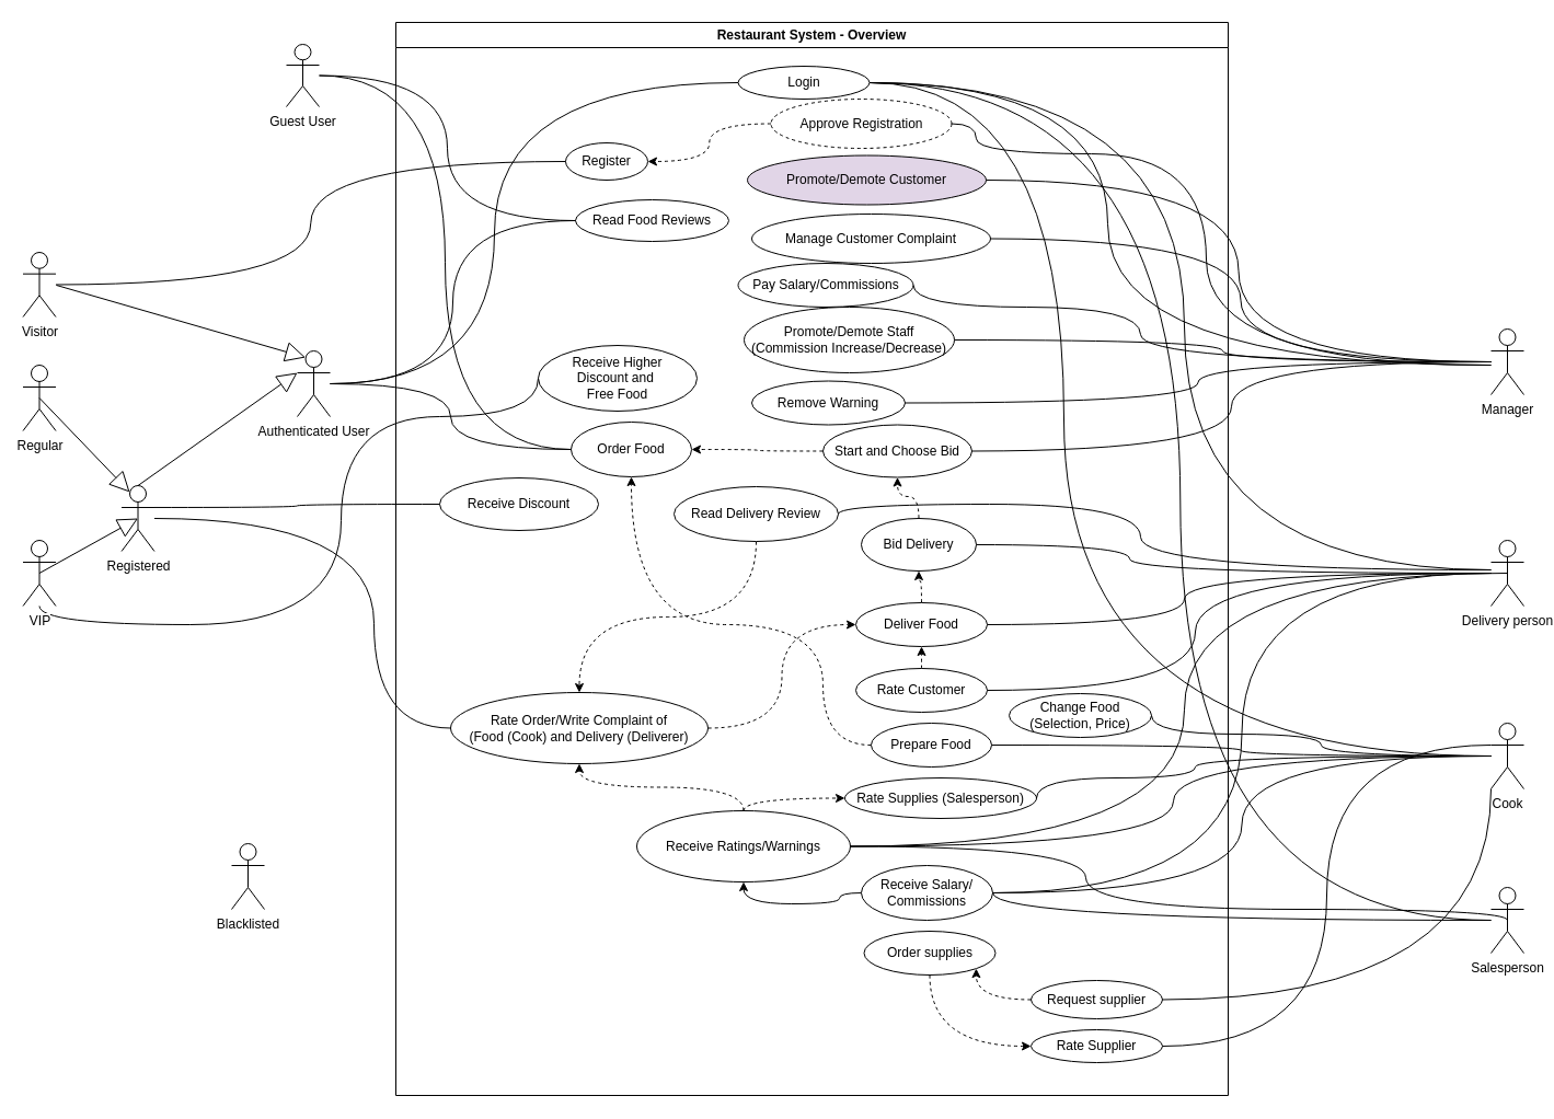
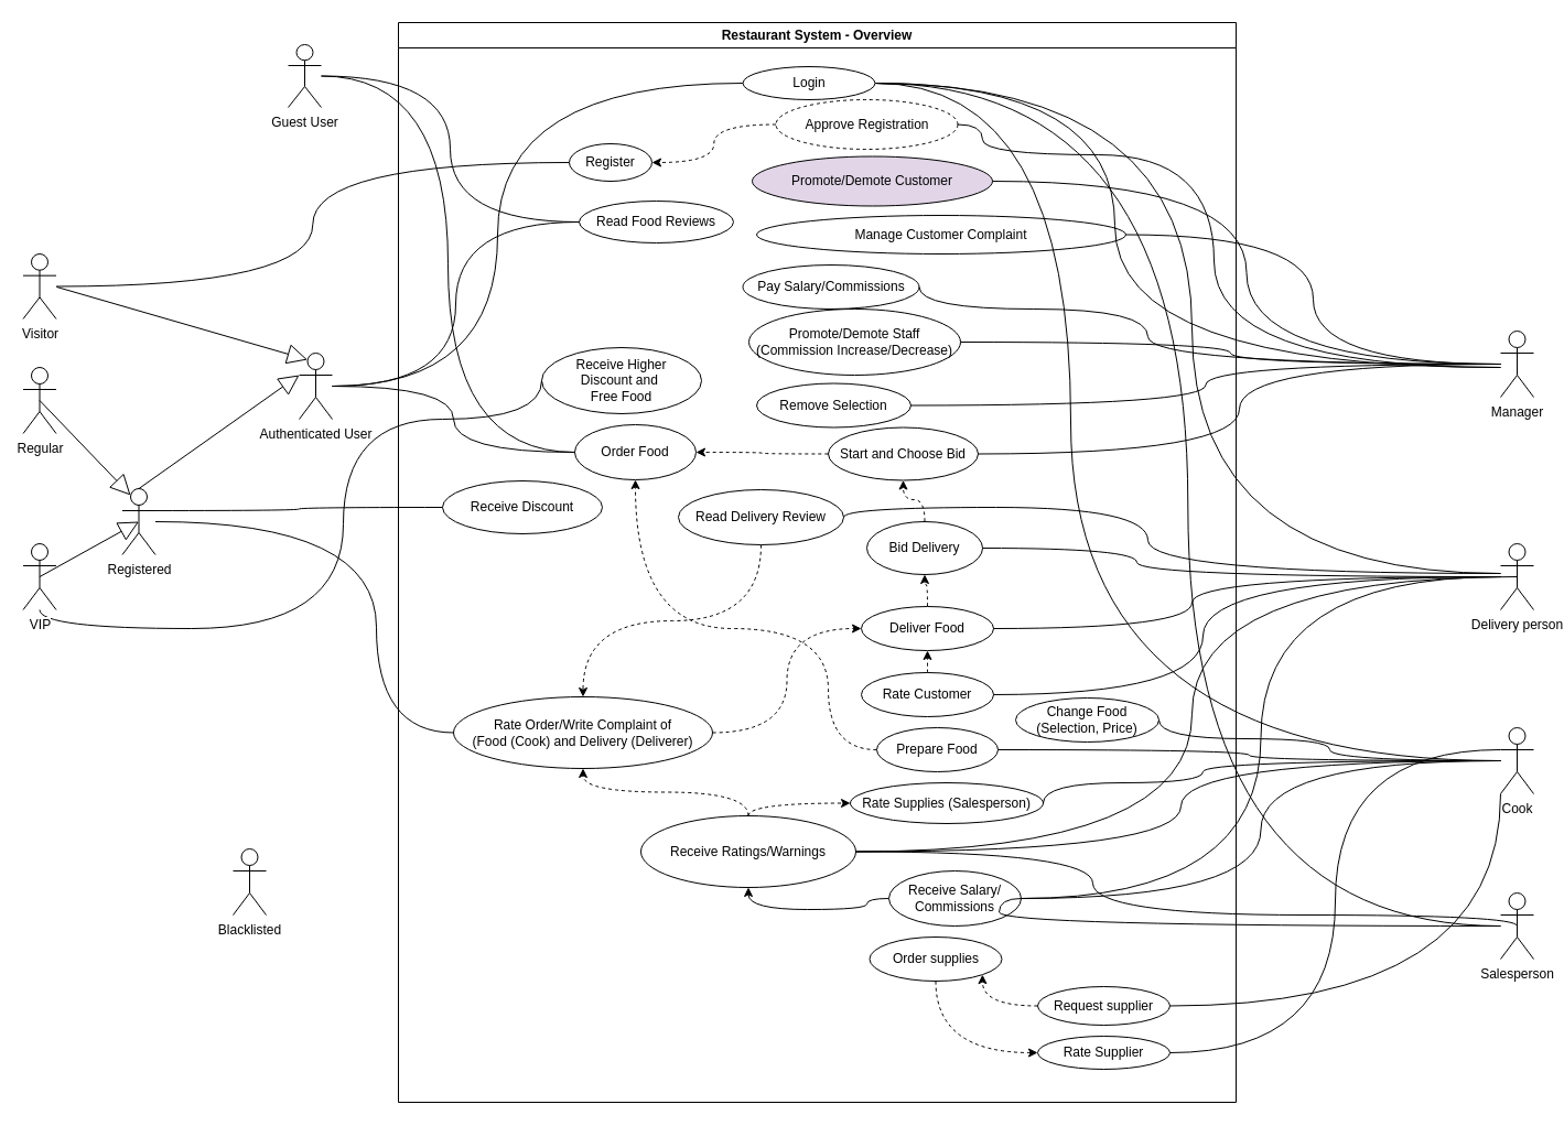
- <mxCell id="35" value="Manage Customer Complaint" style="ellipse;whiteSpace=wrap;html=1;" parent="2" vertex="1"><mxGeometry x="325" y="175" width="218" height="45" as="geometry" /></mxCell>
+ <mxCell id="35" value="Manage Customer Complaint" style="ellipse;whiteSpace=wrap;html=1;" parent="2" vertex="1"><mxGeometry x="325" y="175" width="335" height="35" as="geometry" /></mxCell>
- <mxCell id="30" value="Remove Warning" style="ellipse;whiteSpace=wrap;html=1;" parent="2" vertex="1"><mxGeometry x="325" y="327.5" width="140" height="40" as="geometry" /></mxCell>
+ <mxCell id="30" value="Remove Selection" style="ellipse;whiteSpace=wrap;html=1;" parent="2" vertex="1"><mxGeometry x="325" y="327.5" width="140" height="40" as="geometry" /></mxCell>
- <mxCell id="12" value="Receive Salary/ Commissions" style="ellipse;whiteSpace=wrap;html=1;" parent="2" vertex="1"><mxGeometry x="425" y="770" width="120" height="50" as="geometry" /></mxCell>
+ <mxCell id="12" value="Receive Salary/ Commissions" style="ellipse;whiteSpace=wrap;html=1;" parent="2" vertex="1"><mxGeometry x="445" y="770" width="120" height="50" as="geometry" /></mxCell>
